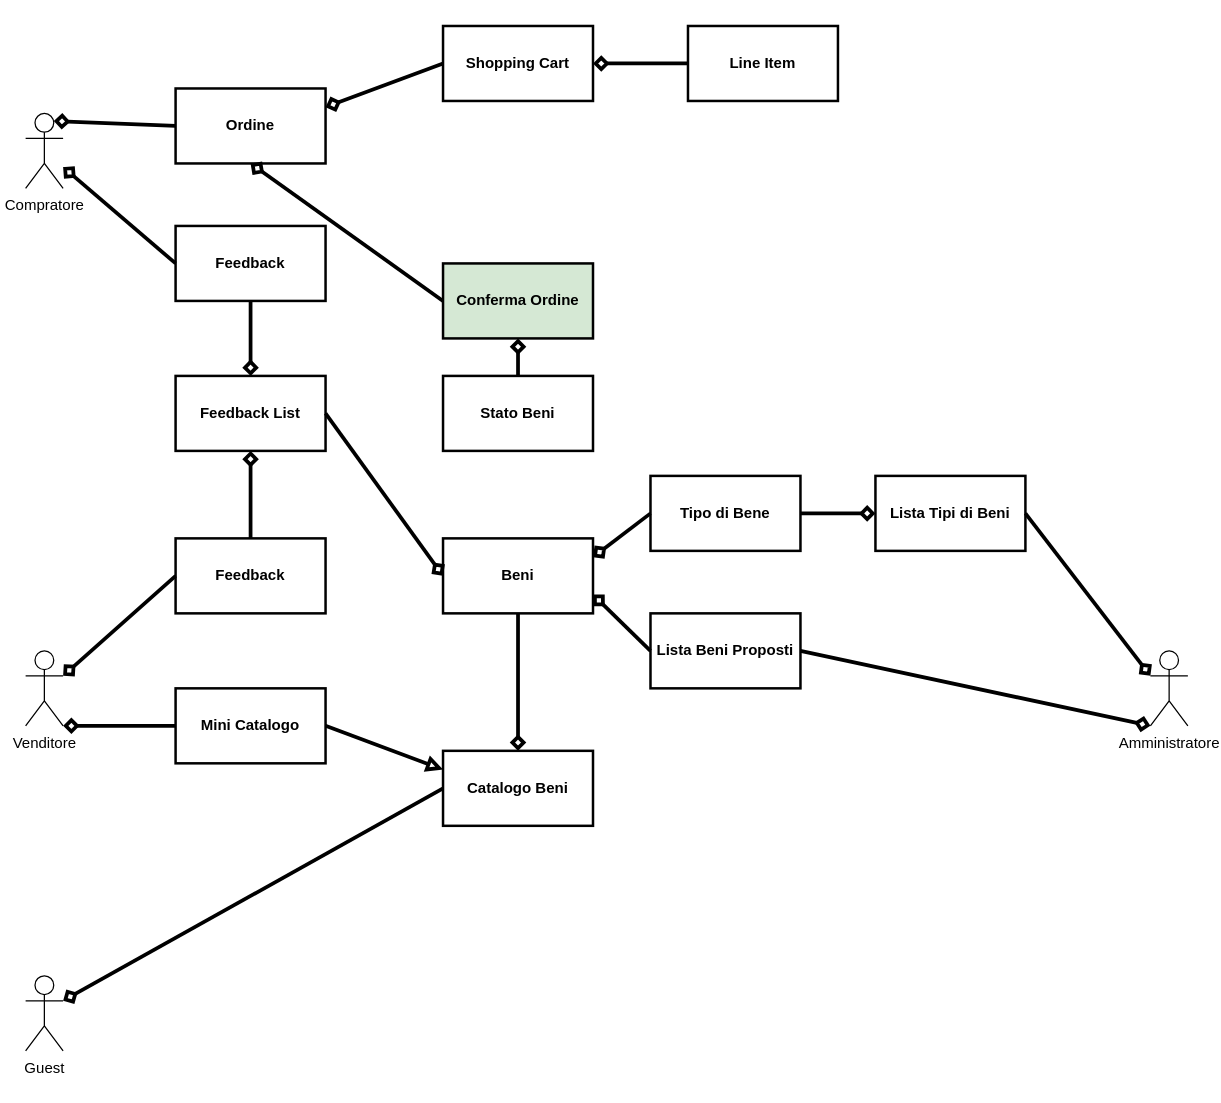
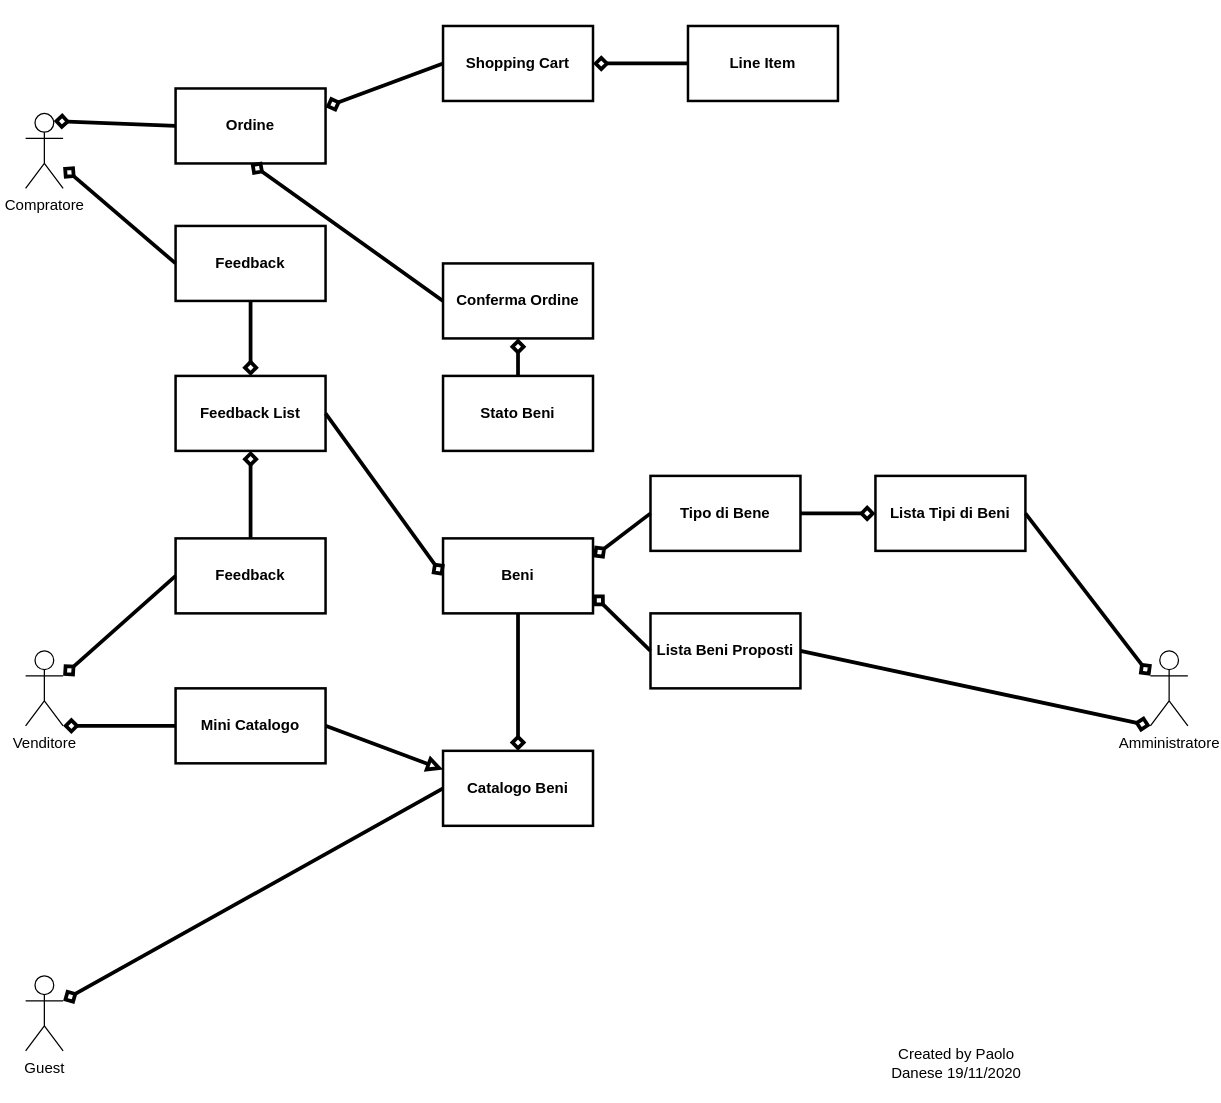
- <mxCell id="6" value="Conferma Ordine" style="rounded=0;whiteSpace=wrap;html=1;strokeWidth=2;fontStyle=1;fillColor=#d5e8d4;" vertex="1" parent="1"><mxGeometry x="354" y="210" width="120" height="60" as="geometry" /></mxCell>
+ <mxCell id="6" value="Conferma Ordine" style="rounded=0;whiteSpace=wrap;html=1;strokeWidth=2;fontStyle=1" vertex="1" parent="1"><mxGeometry x="354" y="210" width="120" height="60" as="geometry" /></mxCell>
+ <mxCell id="39" value="Created by Paolo Danese 19/11/2020" style="text;html=1;strokeColor=none;fillColor=none;align=center;verticalAlign=middle;whiteSpace=wrap;rounded=0;" vertex="1" parent="1"><mxGeometry x="710" y="840" width="110" height="20" as="geometry" /></mxCell>
